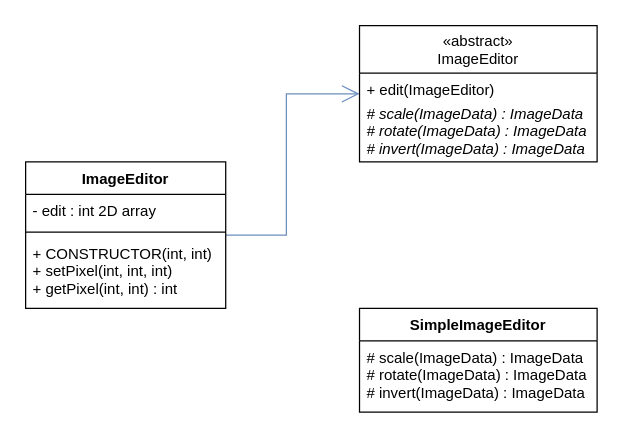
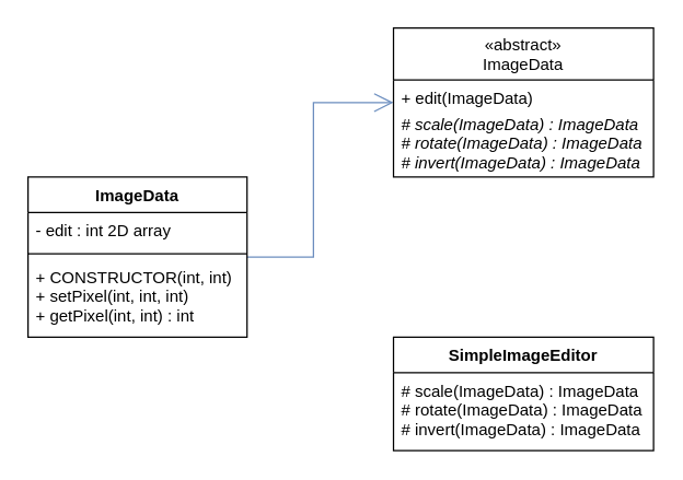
- <mxCell id="9" value="«abstract»&#10;ImageEditor" style="swimlane;fontStyle=0;childLayout=stackLayout;horizontal=1;startSize=38;fillColor=none;horizontalStack=0;resizeParent=1;resizeParentMax=0;resizeLast=0;collapsible=1;marginBottom=0;" vertex="1" parent="1"><mxGeometry x="287" y="20" width="190" height="109" as="geometry" /></mxCell>
+ <mxCell id="9" value="«abstract»&#10;ImageData" style="swimlane;fontStyle=0;childLayout=stackLayout;horizontal=1;startSize=38;fillColor=none;horizontalStack=0;resizeParent=1;resizeParentMax=0;resizeLast=0;collapsible=1;marginBottom=0;" vertex="1" parent="1"><mxGeometry x="287" y="20" width="190" height="109" as="geometry" /></mxCell>
- <mxCell id="10" value="+ edit(ImageEditor)&#10;" style="text;strokeColor=none;fillColor=none;align=left;verticalAlign=top;spacingLeft=4;spacingRight=4;overflow=hidden;rotatable=0;points=[[0,0.5],[1,0.5]];portConstraint=eastwest;fontStyle=0" vertex="1" parent="9"><mxGeometry y="38" width="190" height="19" as="geometry" /></mxCell>
+ <mxCell id="10" value="+ edit(ImageData)&#10;" style="text;strokeColor=none;fillColor=none;align=left;verticalAlign=top;spacingLeft=4;spacingRight=4;overflow=hidden;rotatable=0;points=[[0,0.5],[1,0.5]];portConstraint=eastwest;fontStyle=0" vertex="1" parent="9"><mxGeometry y="38" width="190" height="19" as="geometry" /></mxCell>
- <mxCell id="5" value="ImageEditor" style="swimlane;fontStyle=1;align=center;verticalAlign=top;childLayout=stackLayout;horizontal=1;startSize=26;horizontalStack=0;resizeParent=1;resizeParentMax=0;resizeLast=0;collapsible=1;marginBottom=0;" vertex="1" parent="1"><mxGeometry x="20" y="129" width="160" height="117" as="geometry" /></mxCell>
+ <mxCell id="5" value="ImageData" style="swimlane;fontStyle=1;align=center;verticalAlign=top;childLayout=stackLayout;horizontal=1;startSize=26;horizontalStack=0;resizeParent=1;resizeParentMax=0;resizeLast=0;collapsible=1;marginBottom=0;" vertex="1" parent="1"><mxGeometry x="20" y="129" width="160" height="117" as="geometry" /></mxCell>
